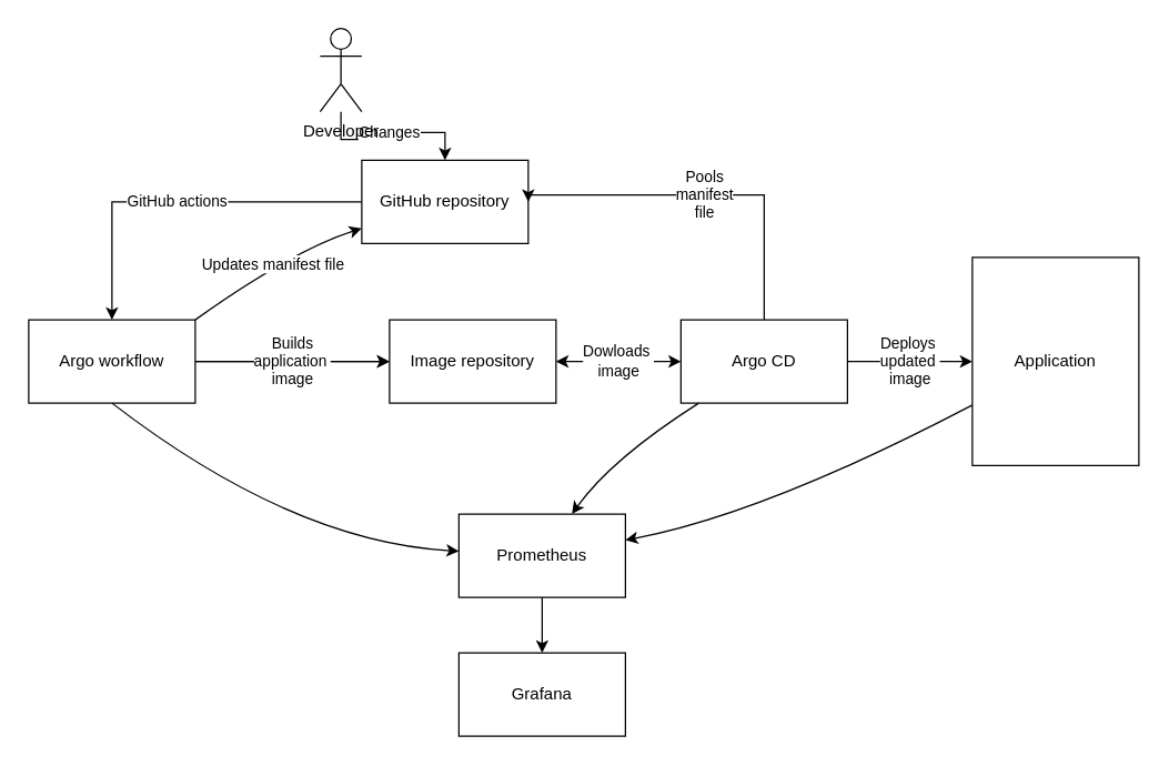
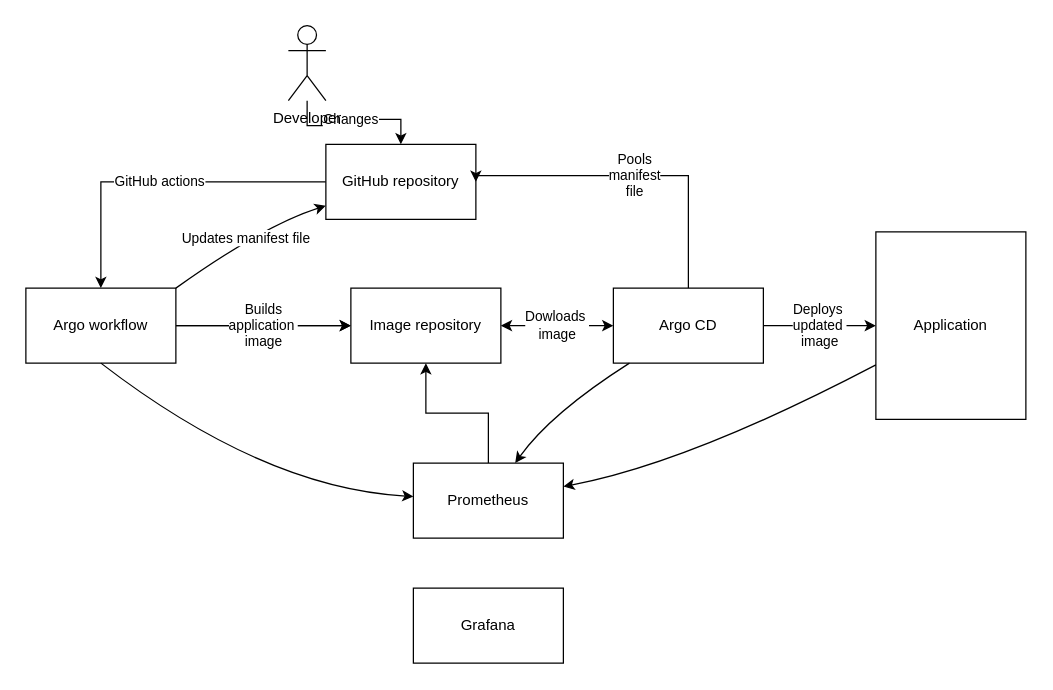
- <mxCell id="7" style="edgeStyle=orthogonalEdgeStyle;rounded=0;orthogonalLoop=1;jettySize=auto;html=1;" parent="1" source="8" target="9" edge="1"><mxGeometry relative="1" as="geometry" /></mxCell>
+ <mxCell id="7" style="edgeStyle=orthogonalEdgeStyle;rounded=0;orthogonalLoop=1;jettySize=auto;html=1;" parent="1" source="8" target="12" edge="1"><mxGeometry relative="1" as="geometry" /></mxCell>
